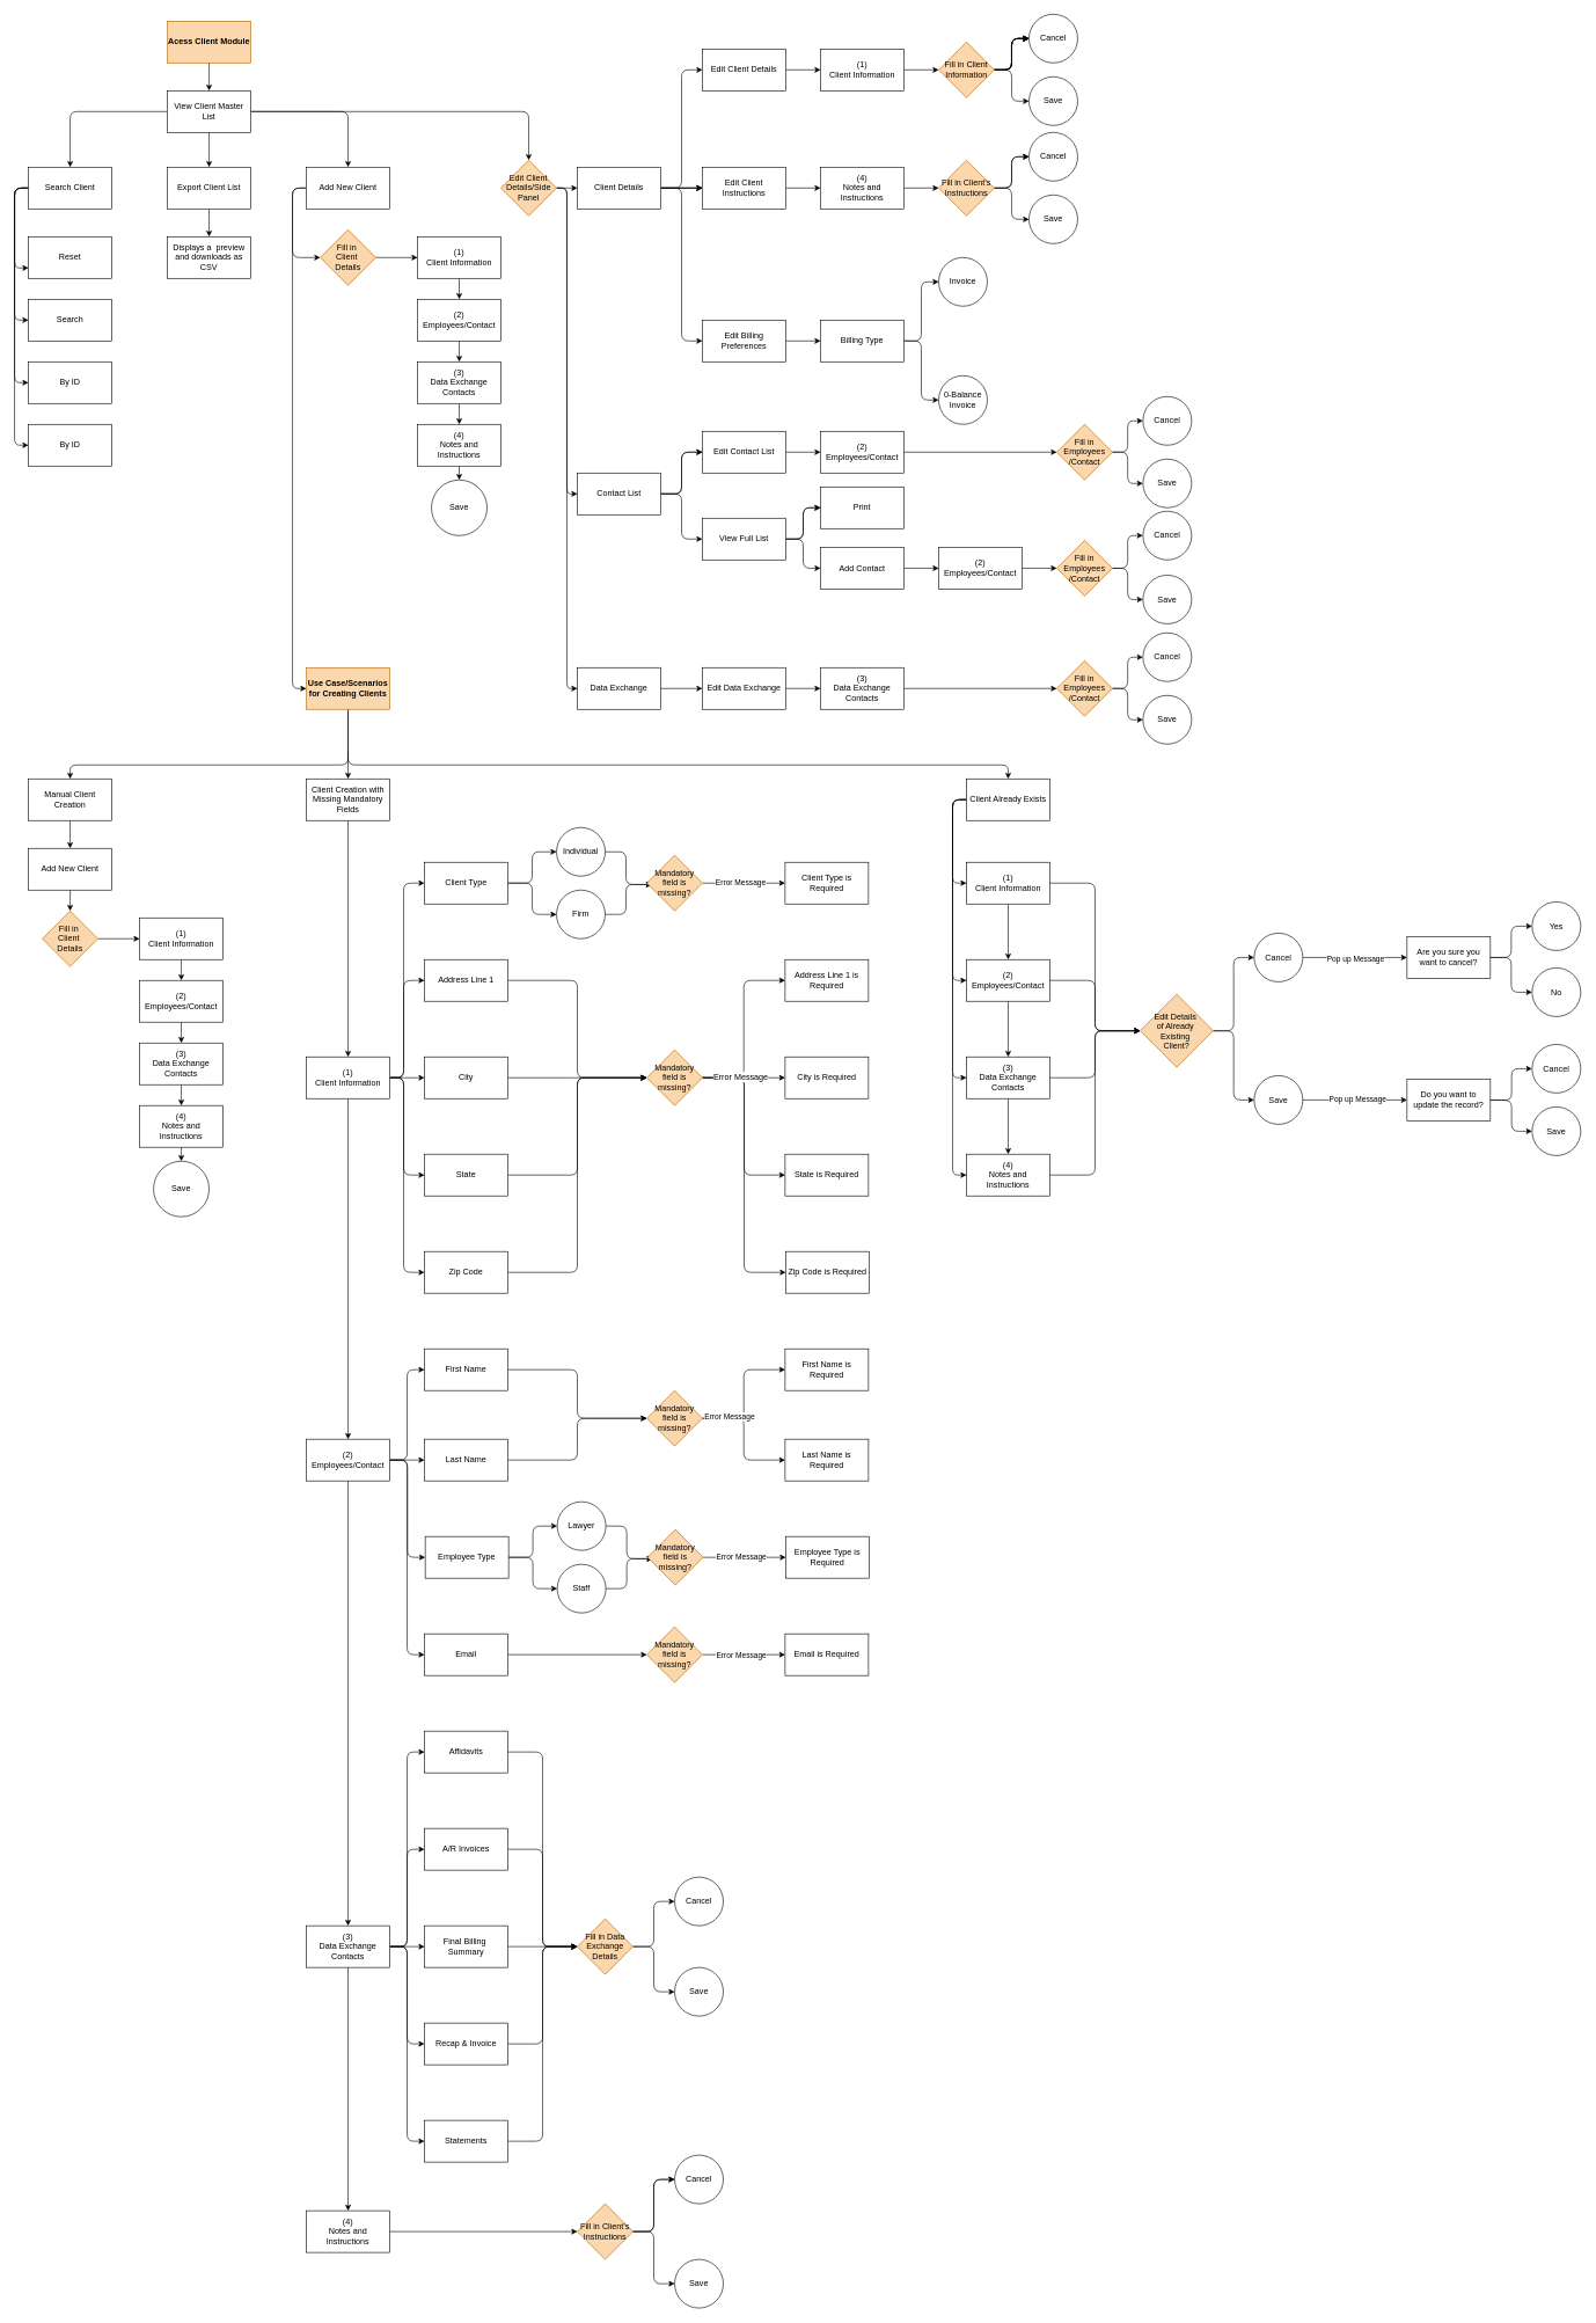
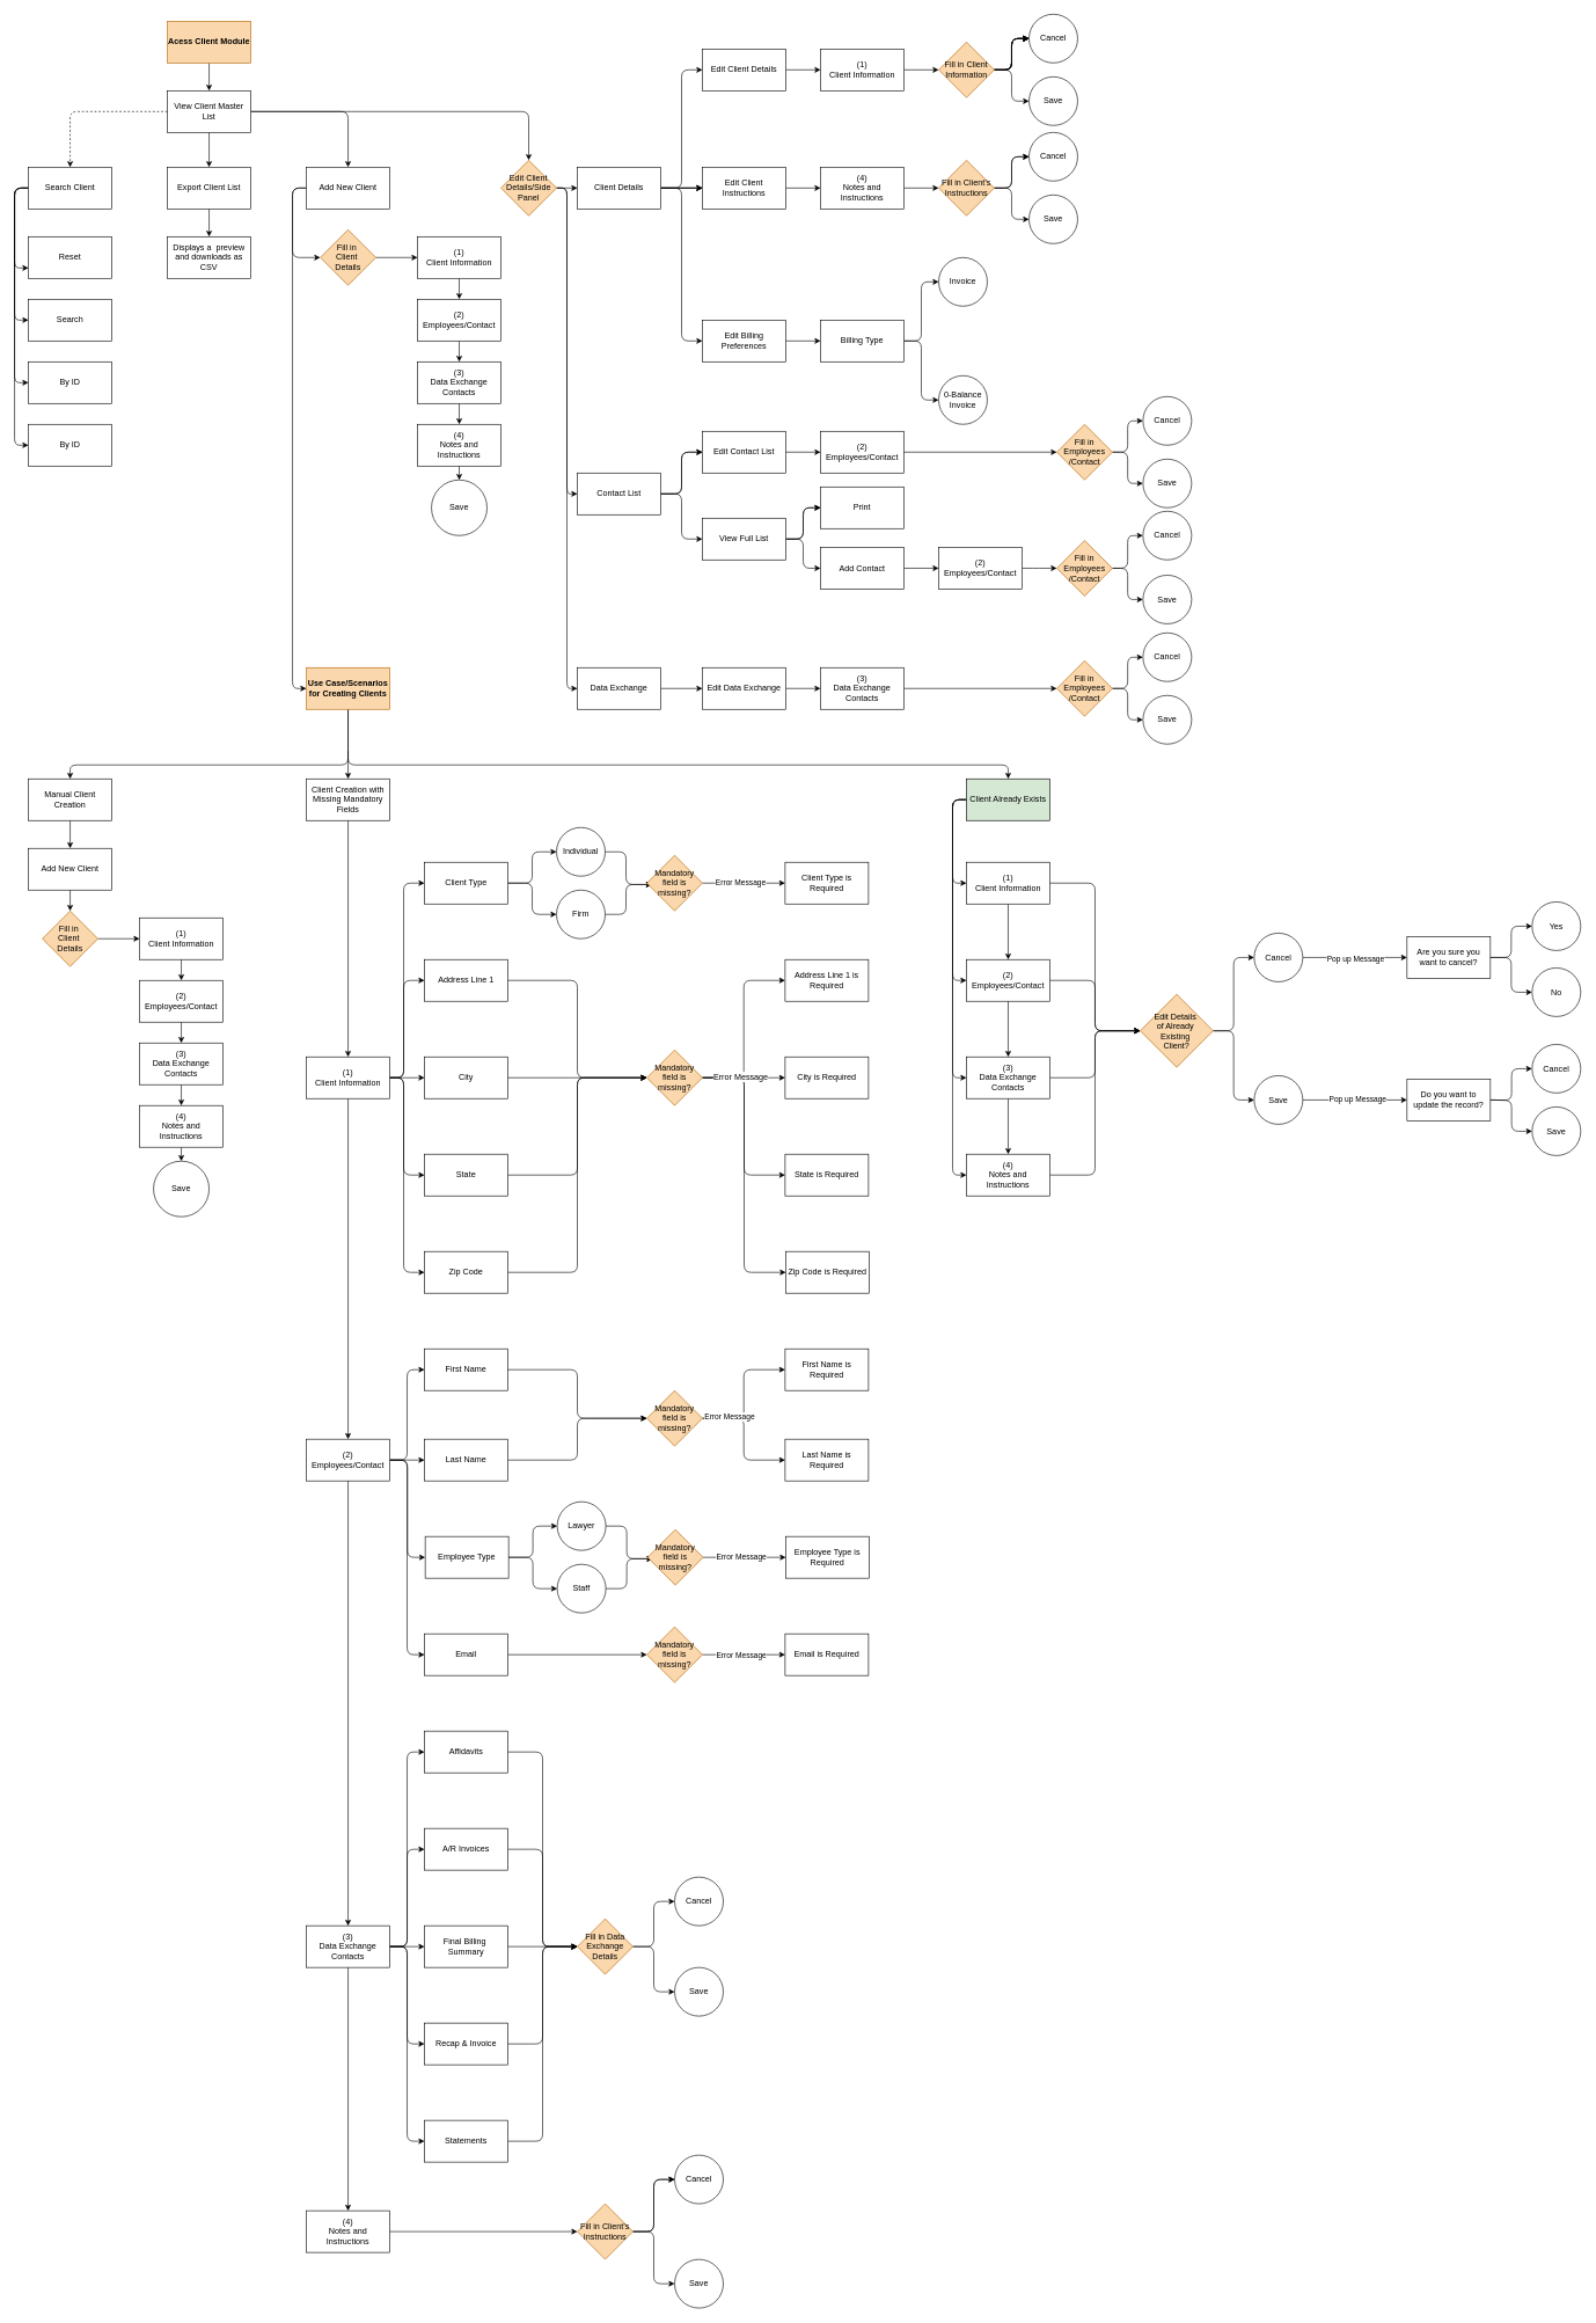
- <mxCell id="3" style="edgeStyle=none;html=1;entryX=0.5;entryY=0;entryDx=0;entryDy=0;" edge="1" parent="1" source="6" target="20"><mxGeometry relative="1" as="geometry"><Array as="points"><mxPoint x="100" y="160" /></Array></mxGeometry></mxCell>
+ <mxCell id="3" style="edgeStyle=none;html=1;entryX=0.5;entryY=0;entryDx=0;entryDy=0;dashed=1;" edge="1" parent="1" source="6" target="20"><mxGeometry relative="1" as="geometry"><Array as="points"><mxPoint x="100" y="160" /></Array></mxGeometry></mxCell>
- <mxCell id="192" value="&lt;span style=&quot;caret-color: rgb(0, 0, 0); color: rgb(0, 0, 0); text-align: start;&quot;&gt;&lt;/span&gt;&lt;span style=&quot;caret-color: rgb(0, 0, 0); color: rgb(0, 0, 0); text-align: start;&quot;&gt;&lt;/span&gt;&lt;span style=&quot;caret-color: rgb(0, 0, 0); color: rgb(0, 0, 0); text-align: start;&quot;&gt;&lt;/span&gt;&lt;span style=&quot;caret-color: rgb(0, 0, 0); color: rgb(0, 0, 0); text-align: start; white-space-collapse: preserve;&quot;&gt;Client Already Exists&lt;/span&gt;" style="rounded=0;whiteSpace=wrap;html=1;" vertex="1" parent="1"><mxGeometry x="1390" y="1120" width="120" height="60" as="geometry" /></mxCell>
+ <mxCell id="192" value="&lt;span style=&quot;caret-color: rgb(0, 0, 0); color: rgb(0, 0, 0); text-align: start;&quot;&gt;&lt;/span&gt;&lt;span style=&quot;caret-color: rgb(0, 0, 0); color: rgb(0, 0, 0); text-align: start;&quot;&gt;&lt;/span&gt;&lt;span style=&quot;caret-color: rgb(0, 0, 0); color: rgb(0, 0, 0); text-align: start;&quot;&gt;&lt;/span&gt;&lt;span style=&quot;caret-color: rgb(0, 0, 0); color: rgb(0, 0, 0); text-align: start; white-space-collapse: preserve;&quot;&gt;Client Already Exists&lt;/span&gt;" style="rounded=0;whiteSpace=wrap;html=1;fillColor=#d5e8d4;" vertex="1" parent="1"><mxGeometry x="1390" y="1120" width="120" height="60" as="geometry" /></mxCell>
